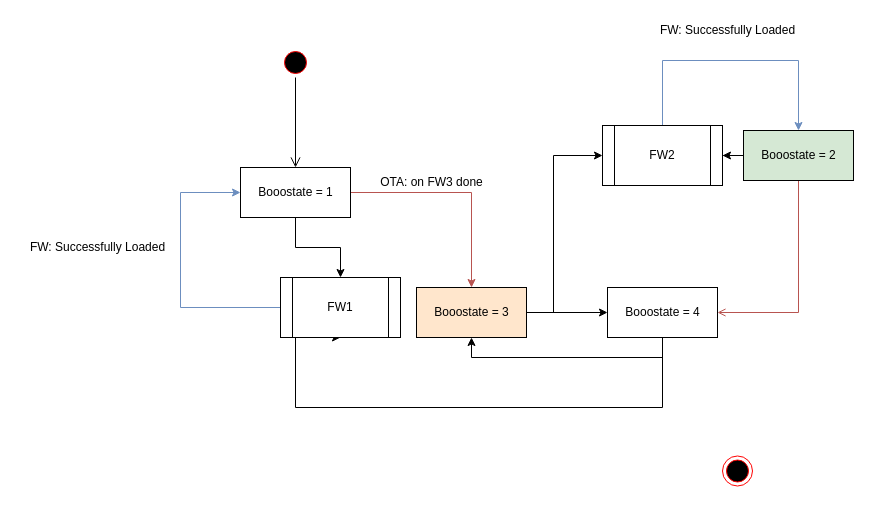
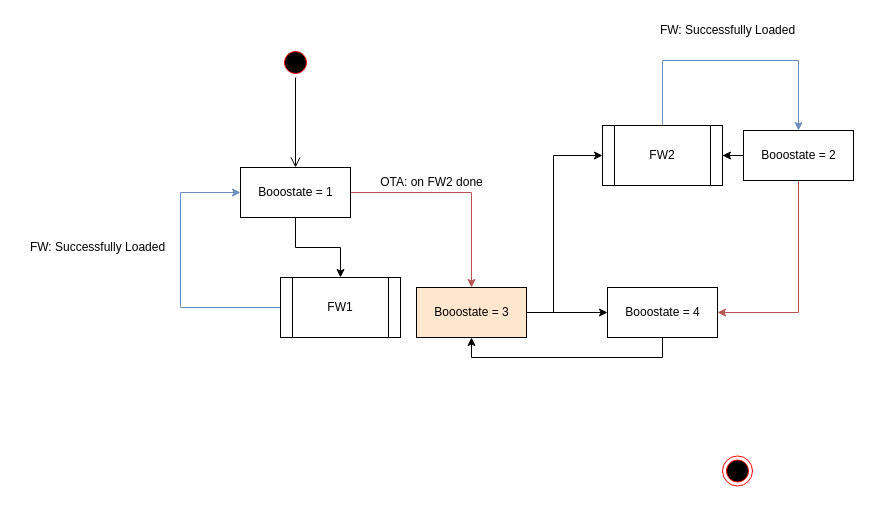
- <mxCell id="10" value="Booostate = 2" style="html=1;fillColor=#d5e8d4;" parent="1" vertex="1"><mxGeometry x="743" y="130" width="110" height="50" as="geometry" /></mxCell>
+ <mxCell id="10" value="Booostate = 2" style="html=1;" parent="1" vertex="1"><mxGeometry x="743" y="130" width="110" height="50" as="geometry" /></mxCell>
- <mxCell id="19" value="OTA: on FW3 done" style="text;html=1;strokeColor=none;fillColor=none;align=center;verticalAlign=middle;whiteSpace=wrap;rounded=0;" parent="1" vertex="1"><mxGeometry x="378.5" y="172" width="105" height="20" as="geometry" /></mxCell>
+ <mxCell id="19" value="OTA: on FW2 done" style="text;html=1;strokeColor=none;fillColor=none;align=center;verticalAlign=middle;whiteSpace=wrap;rounded=0;" parent="1" vertex="1"><mxGeometry x="378.5" y="172" width="105" height="20" as="geometry" /></mxCell>
- <mxCell id="8" style="edgeStyle=orthogonalEdgeStyle;rounded=0;orthogonalLoop=1;jettySize=auto;html=1;fillColor=#f8cecc;strokeColor=#b85450;entryX=1;entryY=0.5;entryDx=0;entryDy=0;endArrow=open;" parent="1" source="10" target="18" edge="1"><mxGeometry relative="1" as="geometry"><Array as="points"><mxPoint x="798" y="312" /></Array></mxGeometry></mxCell>
+ <mxCell id="8" style="edgeStyle=orthogonalEdgeStyle;rounded=0;orthogonalLoop=1;jettySize=auto;html=1;fillColor=#f8cecc;strokeColor=#b85450;entryX=1;entryY=0.5;entryDx=0;entryDy=0;" parent="1" source="10" target="18" edge="1"><mxGeometry relative="1" as="geometry"><Array as="points"><mxPoint x="798" y="312" /></Array></mxGeometry></mxCell>
- <mxCell id="17" style="edgeStyle=orthogonalEdgeStyle;rounded=0;orthogonalLoop=1;jettySize=auto;html=1;exitX=0.5;exitY=1;exitDx=0;exitDy=0;entryX=0.5;entryY=1;entryDx=0;entryDy=0;" parent="1" source="18" target="23" edge="1"><mxGeometry relative="1" as="geometry"><Array as="points"><mxPoint x="662" y="407" /><mxPoint x="295" y="407" /></Array></mxGeometry></mxCell>
